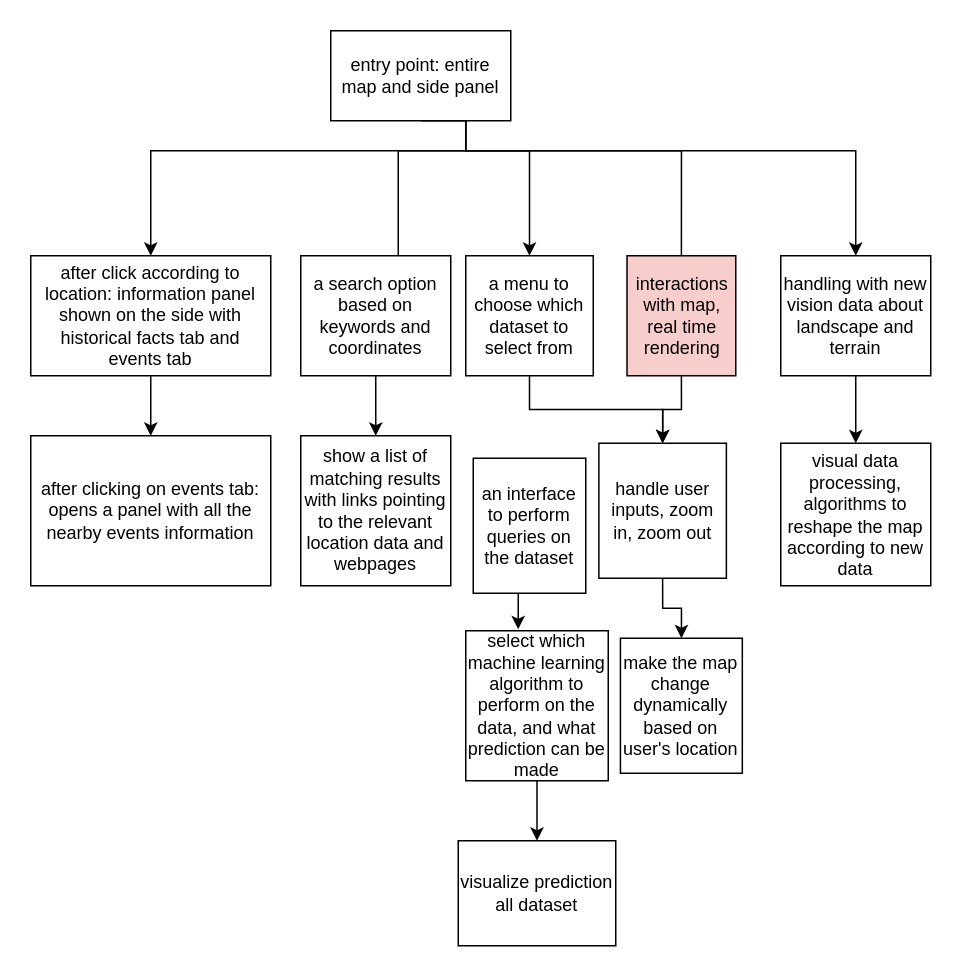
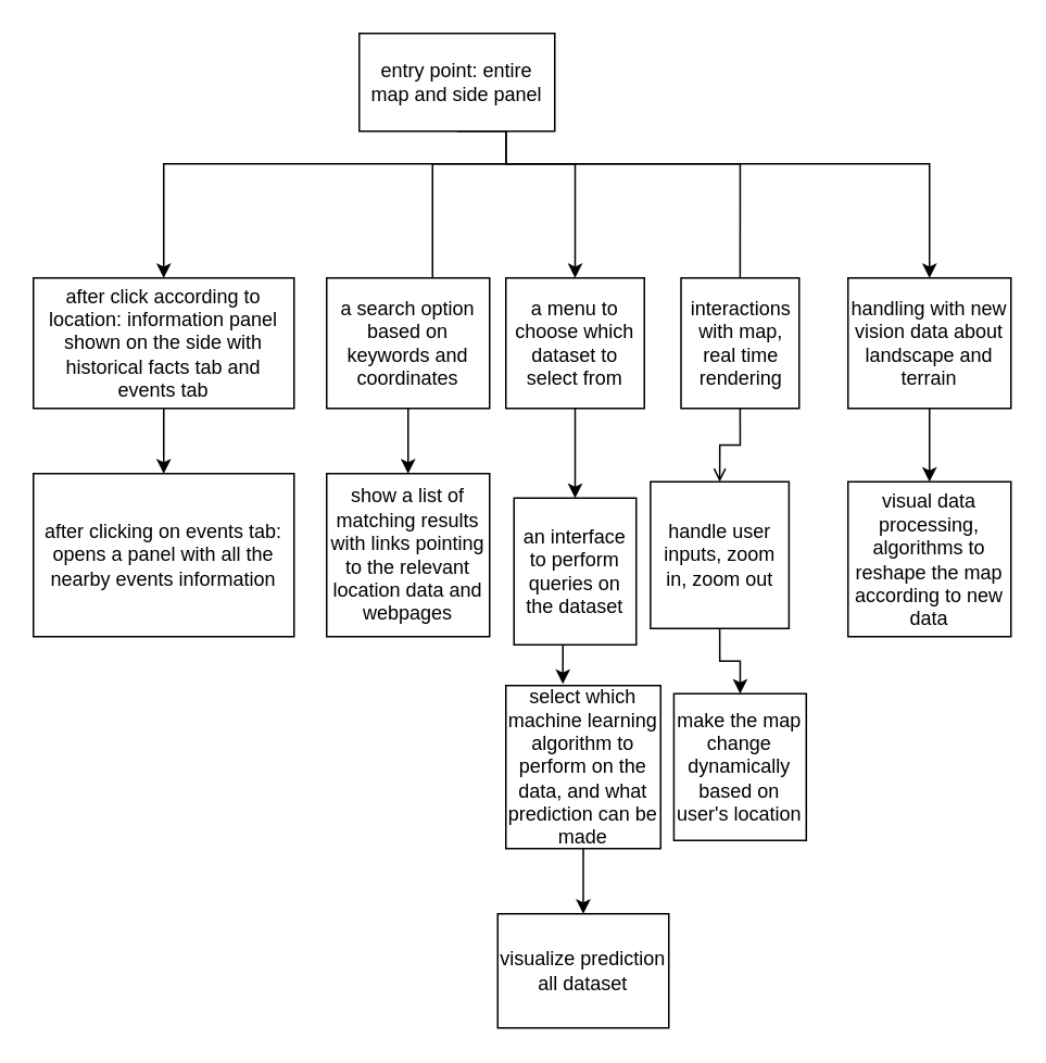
- <mxCell id="21" value="interactions with map, real time rendering" style="whiteSpace=wrap;html=1;fillColor=#f8cecc;" vertex="1" parent="1"><mxGeometry x="417.51" y="170" width="72.5" height="80" as="geometry" /></mxCell>
+ <mxCell id="21" value="interactions with map, real time rendering" style="whiteSpace=wrap;html=1;" vertex="1" parent="1"><mxGeometry x="417.51" y="170" width="72.5" height="80" as="geometry" /></mxCell>
- <mxCell id="13" style="edgeStyle=orthogonalEdgeStyle;rounded=0;orthogonalLoop=1;jettySize=auto;html=1;exitX=0.5;exitY=1;exitDx=0;exitDy=0;" edge="1" parent="1" source="14" target="23"><mxGeometry relative="1" as="geometry" /></mxCell>
+ <mxCell id="13" style="edgeStyle=orthogonalEdgeStyle;rounded=0;orthogonalLoop=1;jettySize=auto;html=1;exitX=0.5;exitY=1;exitDx=0;exitDy=0;entryX=0.5;entryY=0;entryDx=0;entryDy=0;" edge="1" parent="1" source="14" target="16"><mxGeometry relative="1" as="geometry" /></mxCell>
- <mxCell id="20" style="edgeStyle=orthogonalEdgeStyle;rounded=0;orthogonalLoop=1;jettySize=auto;html=1;exitX=0.5;exitY=1;exitDx=0;exitDy=0;entryX=0.5;entryY=0;entryDx=0;entryDy=0;" edge="1" parent="1" source="21" target="23"><mxGeometry relative="1" as="geometry" /></mxCell>
+ <mxCell id="20" style="edgeStyle=orthogonalEdgeStyle;rounded=0;orthogonalLoop=1;jettySize=auto;html=1;exitX=0.5;exitY=1;exitDx=0;exitDy=0;entryX=0.5;entryY=0;entryDx=0;entryDy=0;endArrow=open;" edge="1" parent="1" source="21" target="23"><mxGeometry relative="1" as="geometry" /></mxCell>
